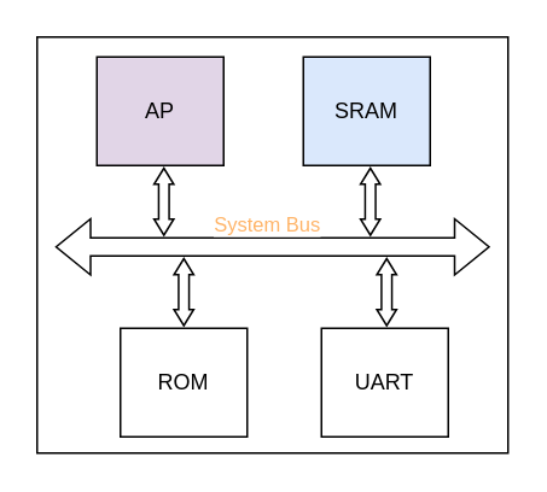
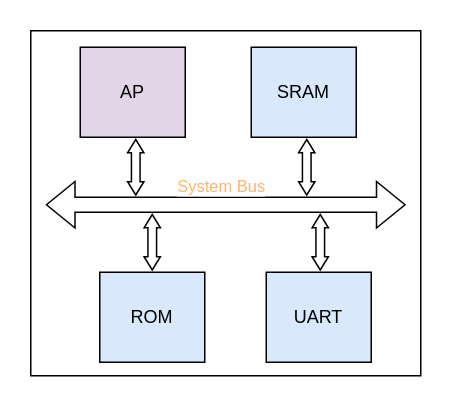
- <mxCell id="7" value="ROM" style="rounded=0;whiteSpace=wrap;html=1;" parent="1" vertex="1"><mxGeometry x="66" y="181" width="70" height="60" as="geometry" /></mxCell>
+ <mxCell id="7" value="ROM" style="rounded=0;whiteSpace=wrap;html=1;fillColor=#dae8fc;" parent="1" vertex="1"><mxGeometry x="66" y="181" width="70" height="60" as="geometry" /></mxCell>
- <mxCell id="8" value="UART" style="rounded=0;whiteSpace=wrap;html=1;" parent="1" vertex="1"><mxGeometry x="177" y="181" width="70" height="60" as="geometry" /></mxCell>
+ <mxCell id="8" value="UART" style="rounded=0;whiteSpace=wrap;html=1;fillColor=#dae8fc;" parent="1" vertex="1"><mxGeometry x="177" y="181" width="70" height="60" as="geometry" /></mxCell>
